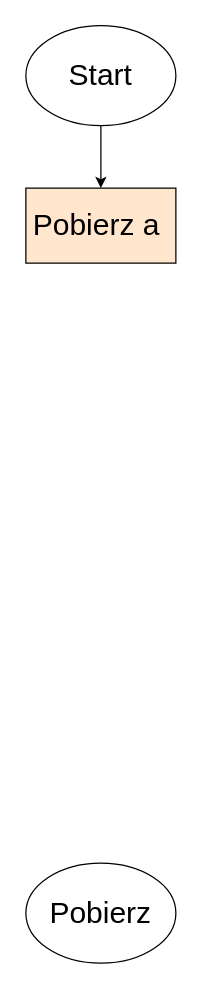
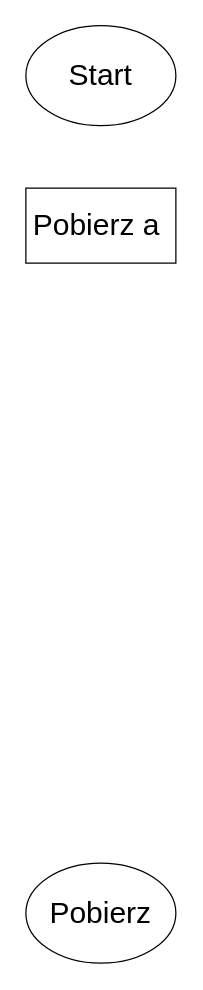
- <mxCell id="2" style="edgeStyle=orthogonalEdgeStyle;rounded=0;orthogonalLoop=1;jettySize=auto;html=1;fontSize=24;" edge="1" parent="1" source="3" target="5"><mxGeometry relative="1" as="geometry" /></mxCell>
- <mxCell id="5" value="Pobierz a&amp;nbsp;&lt;br&gt;" style="rounded=0;whiteSpace=wrap;html=1;fontSize=24;fillColor=#ffe6cc;" vertex="1" parent="1"><mxGeometry x="20" y="150" width="120" height="60" as="geometry" /></mxCell>
+ <mxCell id="5" value="Pobierz a&amp;nbsp;&lt;br&gt;" style="rounded=0;whiteSpace=wrap;html=1;fontSize=24;" vertex="1" parent="1"><mxGeometry x="20" y="150" width="120" height="60" as="geometry" /></mxCell>
